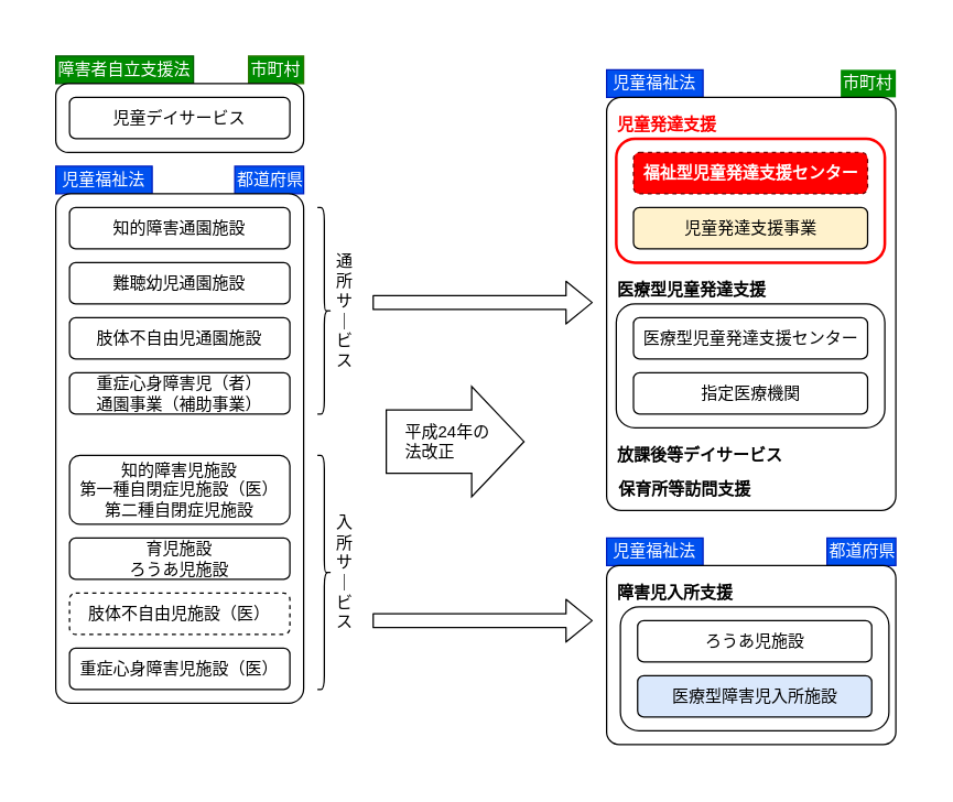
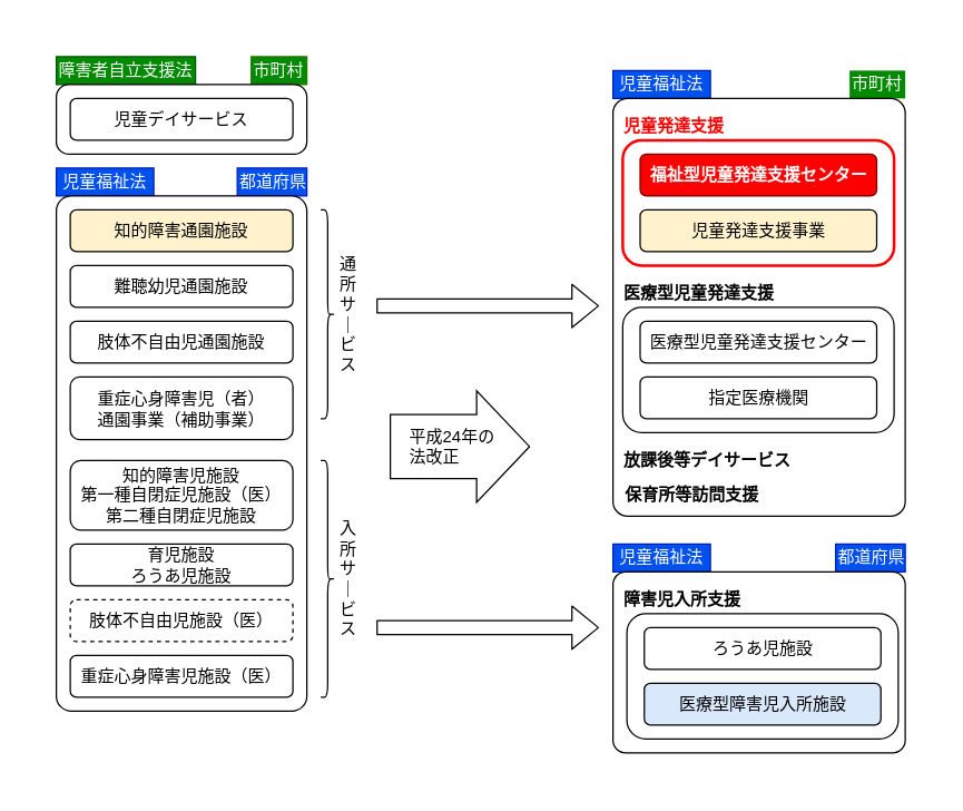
- <mxCell id="31" value="福祉型児童発達支援センター" style="rounded=1;whiteSpace=wrap;html=1;strokeColor=#6F0000;fontStyle=1;fillColor=#FF0000;fontColor=#FFFFFF;dashed=1;" parent="29" vertex="1"><mxGeometry x="12.5" y="10" width="170" height="30" as="geometry" /></mxCell>
+ <mxCell id="31" value="福祉型児童発達支援センター" style="rounded=1;whiteSpace=wrap;html=1;strokeColor=#6F0000;fontStyle=1;fillColor=#FF0000;fontColor=#FFFFFF;" parent="29" vertex="1"><mxGeometry x="12.5" y="10" width="170" height="30" as="geometry" /></mxCell>
- <mxCell id="15" value="知的障害通園施設" style="rounded=1;whiteSpace=wrap;html=1;" parent="1" vertex="1"><mxGeometry x="50" y="150" width="160" height="30" as="geometry" /></mxCell>
+ <mxCell id="15" value="知的障害通園施設" style="rounded=1;whiteSpace=wrap;html=1;fillColor=#fff2cc;" parent="1" vertex="1"><mxGeometry x="50" y="150" width="160" height="30" as="geometry" /></mxCell>
- <mxCell id="18" value="重症心身障害児（者）&lt;br&gt;通園事業（補助事業）" style="rounded=1;whiteSpace=wrap;html=1;" parent="1" vertex="1"><mxGeometry x="50" y="270" width="160" height="30" as="geometry" /></mxCell>
+ <mxCell id="18" value="重症心身障害児（者）&lt;br&gt;通園事業（補助事業）" style="rounded=1;whiteSpace=wrap;html=1;" parent="1" vertex="1"><mxGeometry x="50" y="270" width="160" height="45" as="geometry" /></mxCell>
